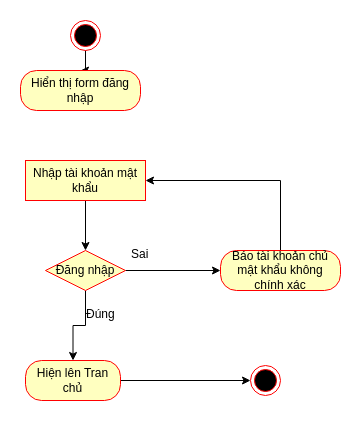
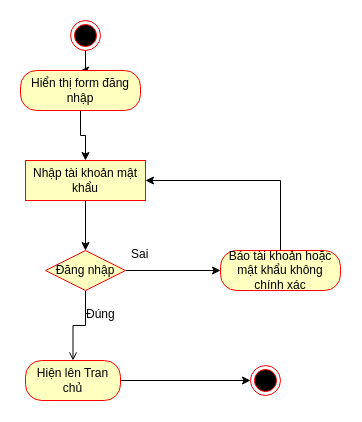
+ <mxCell id="4" style="edgeStyle=orthogonalEdgeStyle;rounded=0;orthogonalLoop=1;jettySize=auto;html=1;" edge="1" parent="1" source="5" target="7"><mxGeometry relative="1" as="geometry" /></mxCell>
- <mxCell id="12" value="Báo tài khoản chủ mật khẩu không chính xác" style="rounded=1;whiteSpace=wrap;html=1;arcSize=40;fontColor=#000000;fillColor=#ffffc0;strokeColor=#ff0000;" vertex="1" parent="1"><mxGeometry x="220" y="250" width="120" height="40" as="geometry" /></mxCell>
+ <mxCell id="12" value="Báo tài khoản hoặc mật khẩu không chính xác" style="rounded=1;whiteSpace=wrap;html=1;arcSize=40;fontColor=#000000;fillColor=#ffffc0;strokeColor=#ff0000;" vertex="1" parent="1"><mxGeometry x="220" y="250" width="120" height="40" as="geometry" /></mxCell>
- <mxCell id="9" style="edgeStyle=orthogonalEdgeStyle;rounded=0;orthogonalLoop=1;jettySize=auto;html=1;entryX=0.5;entryY=0;entryDx=0;entryDy=0;" edge="1" parent="1" source="10" target="14"><mxGeometry relative="1" as="geometry" /></mxCell>
+ <mxCell id="9" style="edgeStyle=orthogonalEdgeStyle;rounded=0;orthogonalLoop=1;jettySize=auto;html=1;entryX=0.5;entryY=0;entryDx=0;entryDy=0;endArrow=open;" edge="1" parent="1" source="10" target="14"><mxGeometry relative="1" as="geometry" /></mxCell>
